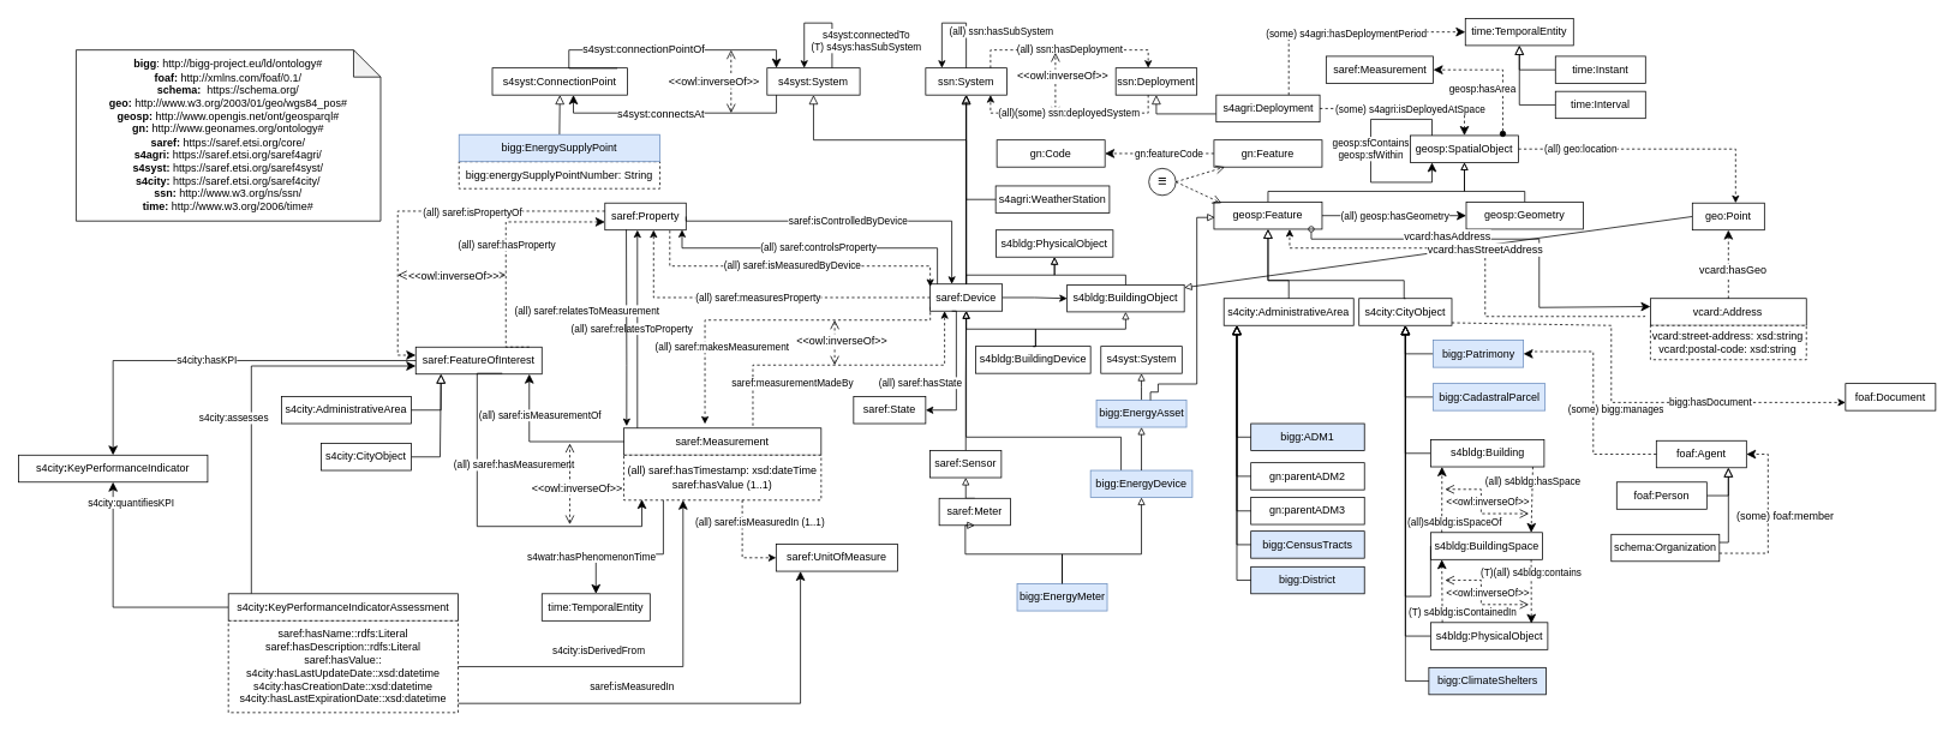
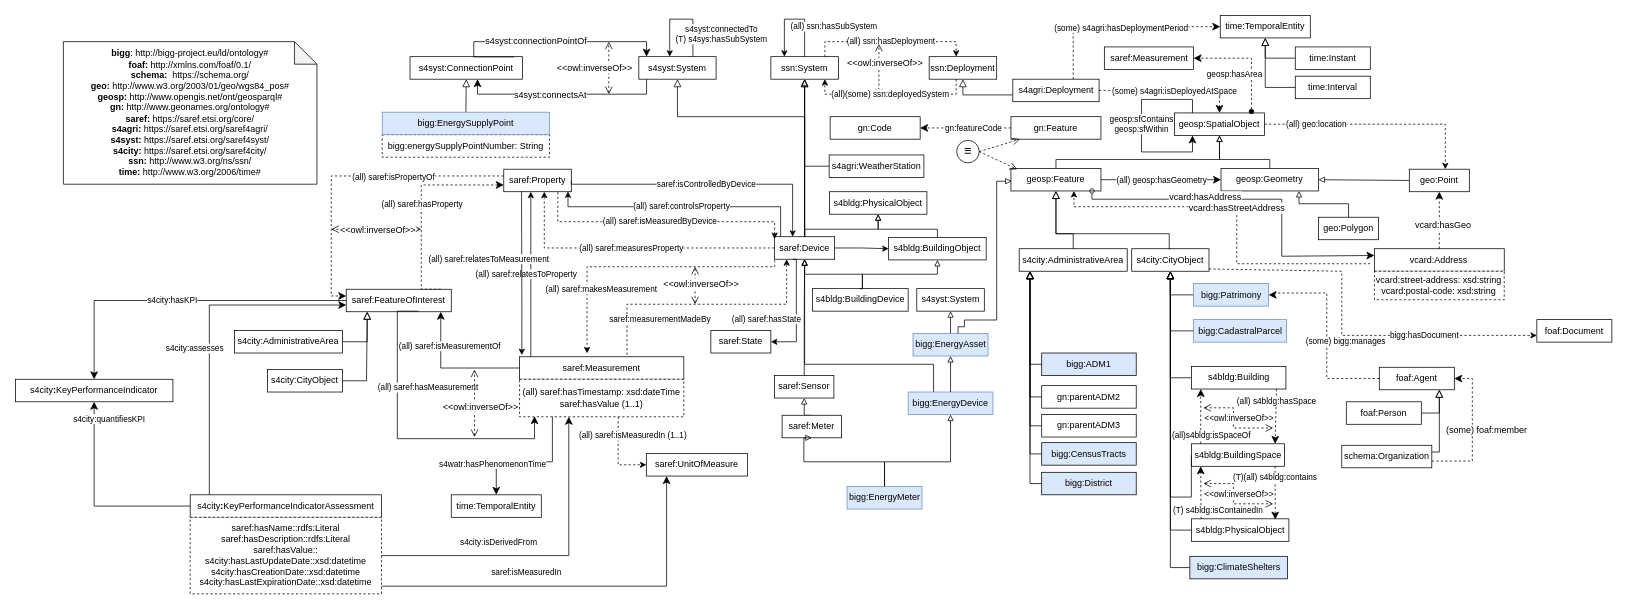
+ <mxCell id="160" style="rounded=0;orthogonalLoop=1;jettySize=auto;html=1;exitX=0.5;exitY=0;exitDx=0;exitDy=0;endArrow=block;endFill=0;entryX=0.8;entryY=1;entryDx=0;entryDy=0;" parent="1" source="159" target="7" edge="1"><mxGeometry relative="1" as="geometry"><mxPoint x="1888" y="250" as="sourcePoint" /><mxPoint x="1767" y="249" as="targetPoint" /><Array as="points"><mxPoint x="1797" y="271" /><mxPoint x="1731" y="271" /></Array></mxGeometry></mxCell>
- <mxCell id="8" style="rounded=0;orthogonalLoop=1;jettySize=auto;html=1;exitX=0;exitY=0.5;exitDx=0;exitDy=0;endArrow=block;endFill=0;" parent="1" source="9" target="124" edge="1"><mxGeometry relative="1" as="geometry" /></mxCell>
+ <mxCell id="8" style="rounded=0;orthogonalLoop=1;jettySize=auto;html=1;exitX=0;exitY=0.5;exitDx=0;exitDy=0;endArrow=block;endFill=0;entryX=1;entryY=0.5;entryDx=0;entryDy=0;" parent="1" source="9" target="7" edge="1"><mxGeometry relative="1" as="geometry" /></mxCell>
+ <mxCell id="159" value="geo:Polygon" style="rounded=0;whiteSpace=wrap;html=1;snapToPoint=1;points=[[0.1,0],[0.2,0],[0.3,0],[0.4,0],[0.5,0],[0.6,0],[0.7,0],[0.8,0],[0.9,0],[0,0.1],[0,0.3],[0,0.5],[0,0.7],[0,0.9],[0.1,1],[0.2,1],[0.3,1],[0.4,1],[0.5,1],[0.6,1],[0.7,1],[0.8,1],[0.9,1],[1,0.1],[1,0.3],[1,0.5],[1,0.7],[1,0.9]];" parent="1" vertex="1"><mxGeometry x="1757" y="289" width="80" height="30" as="geometry" /></mxCell>
